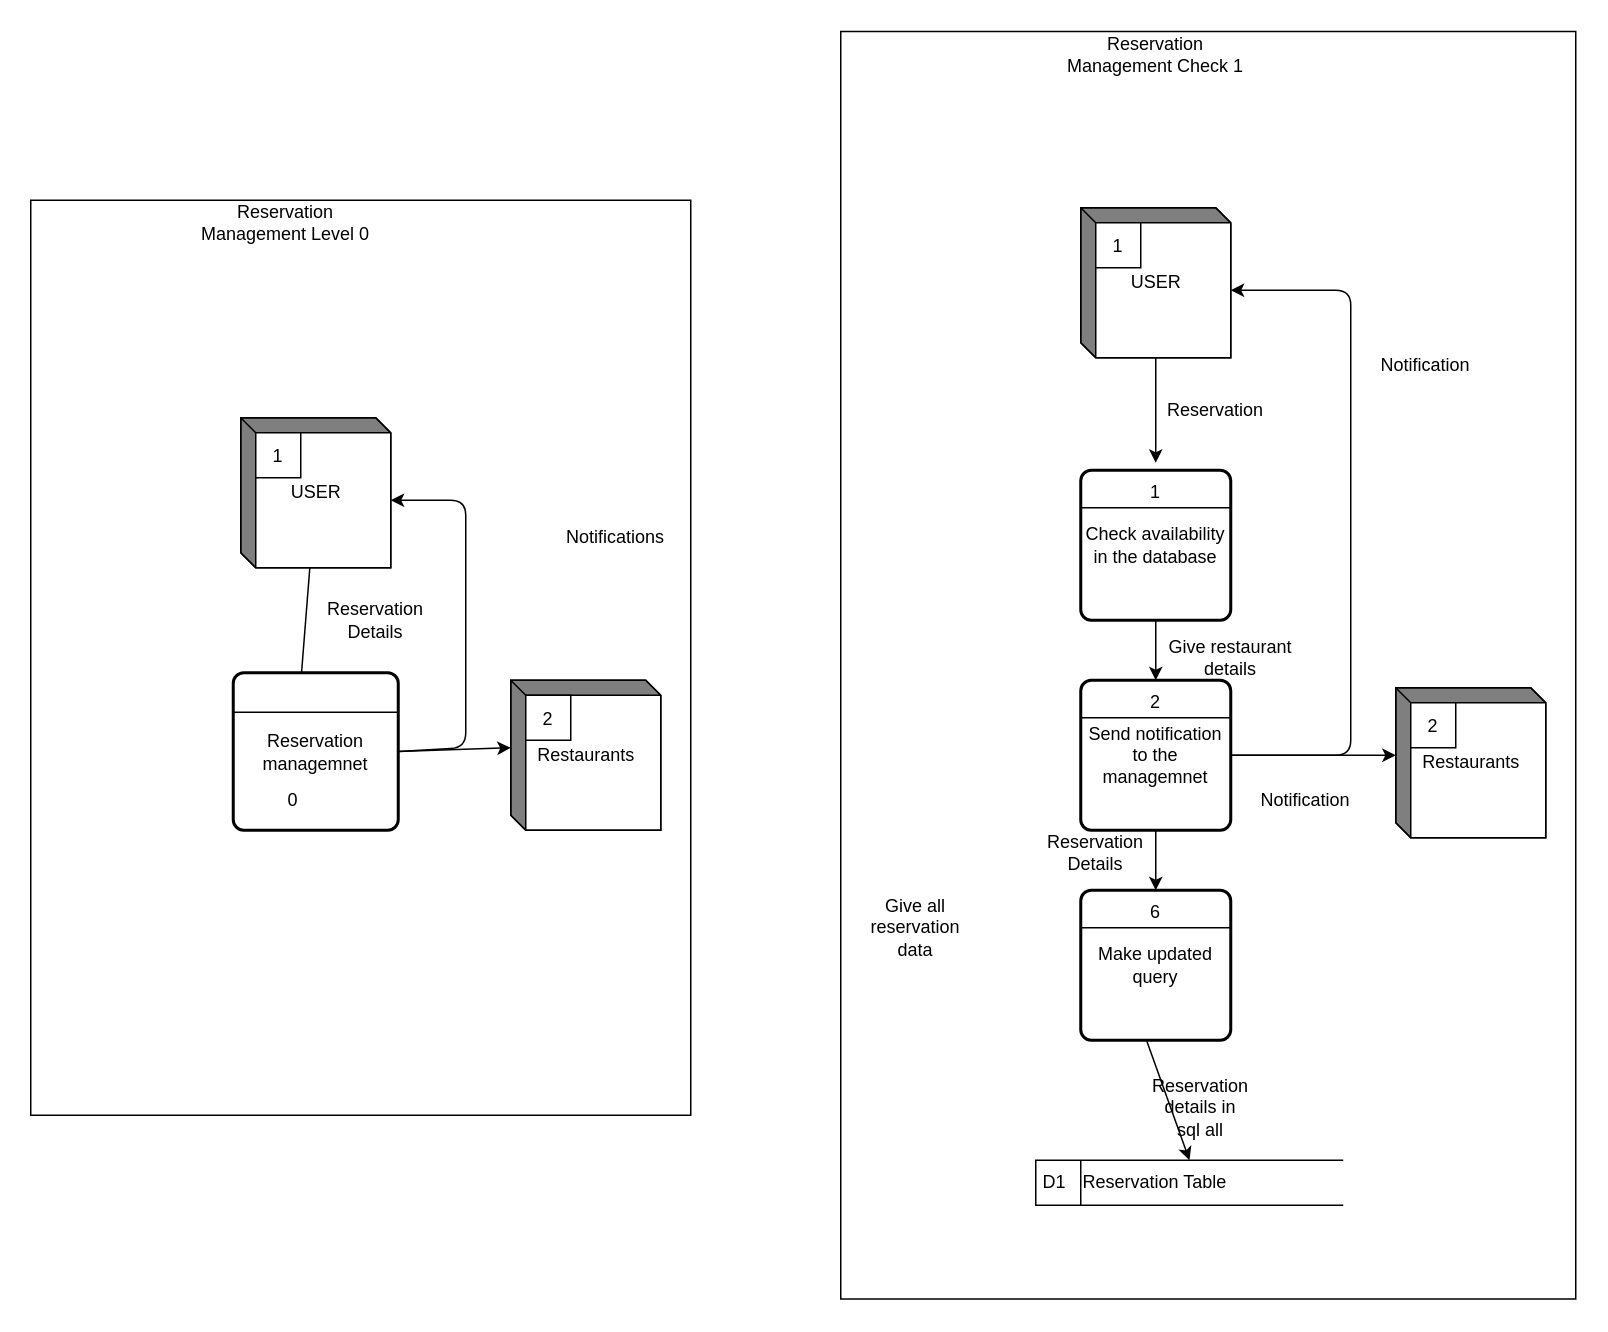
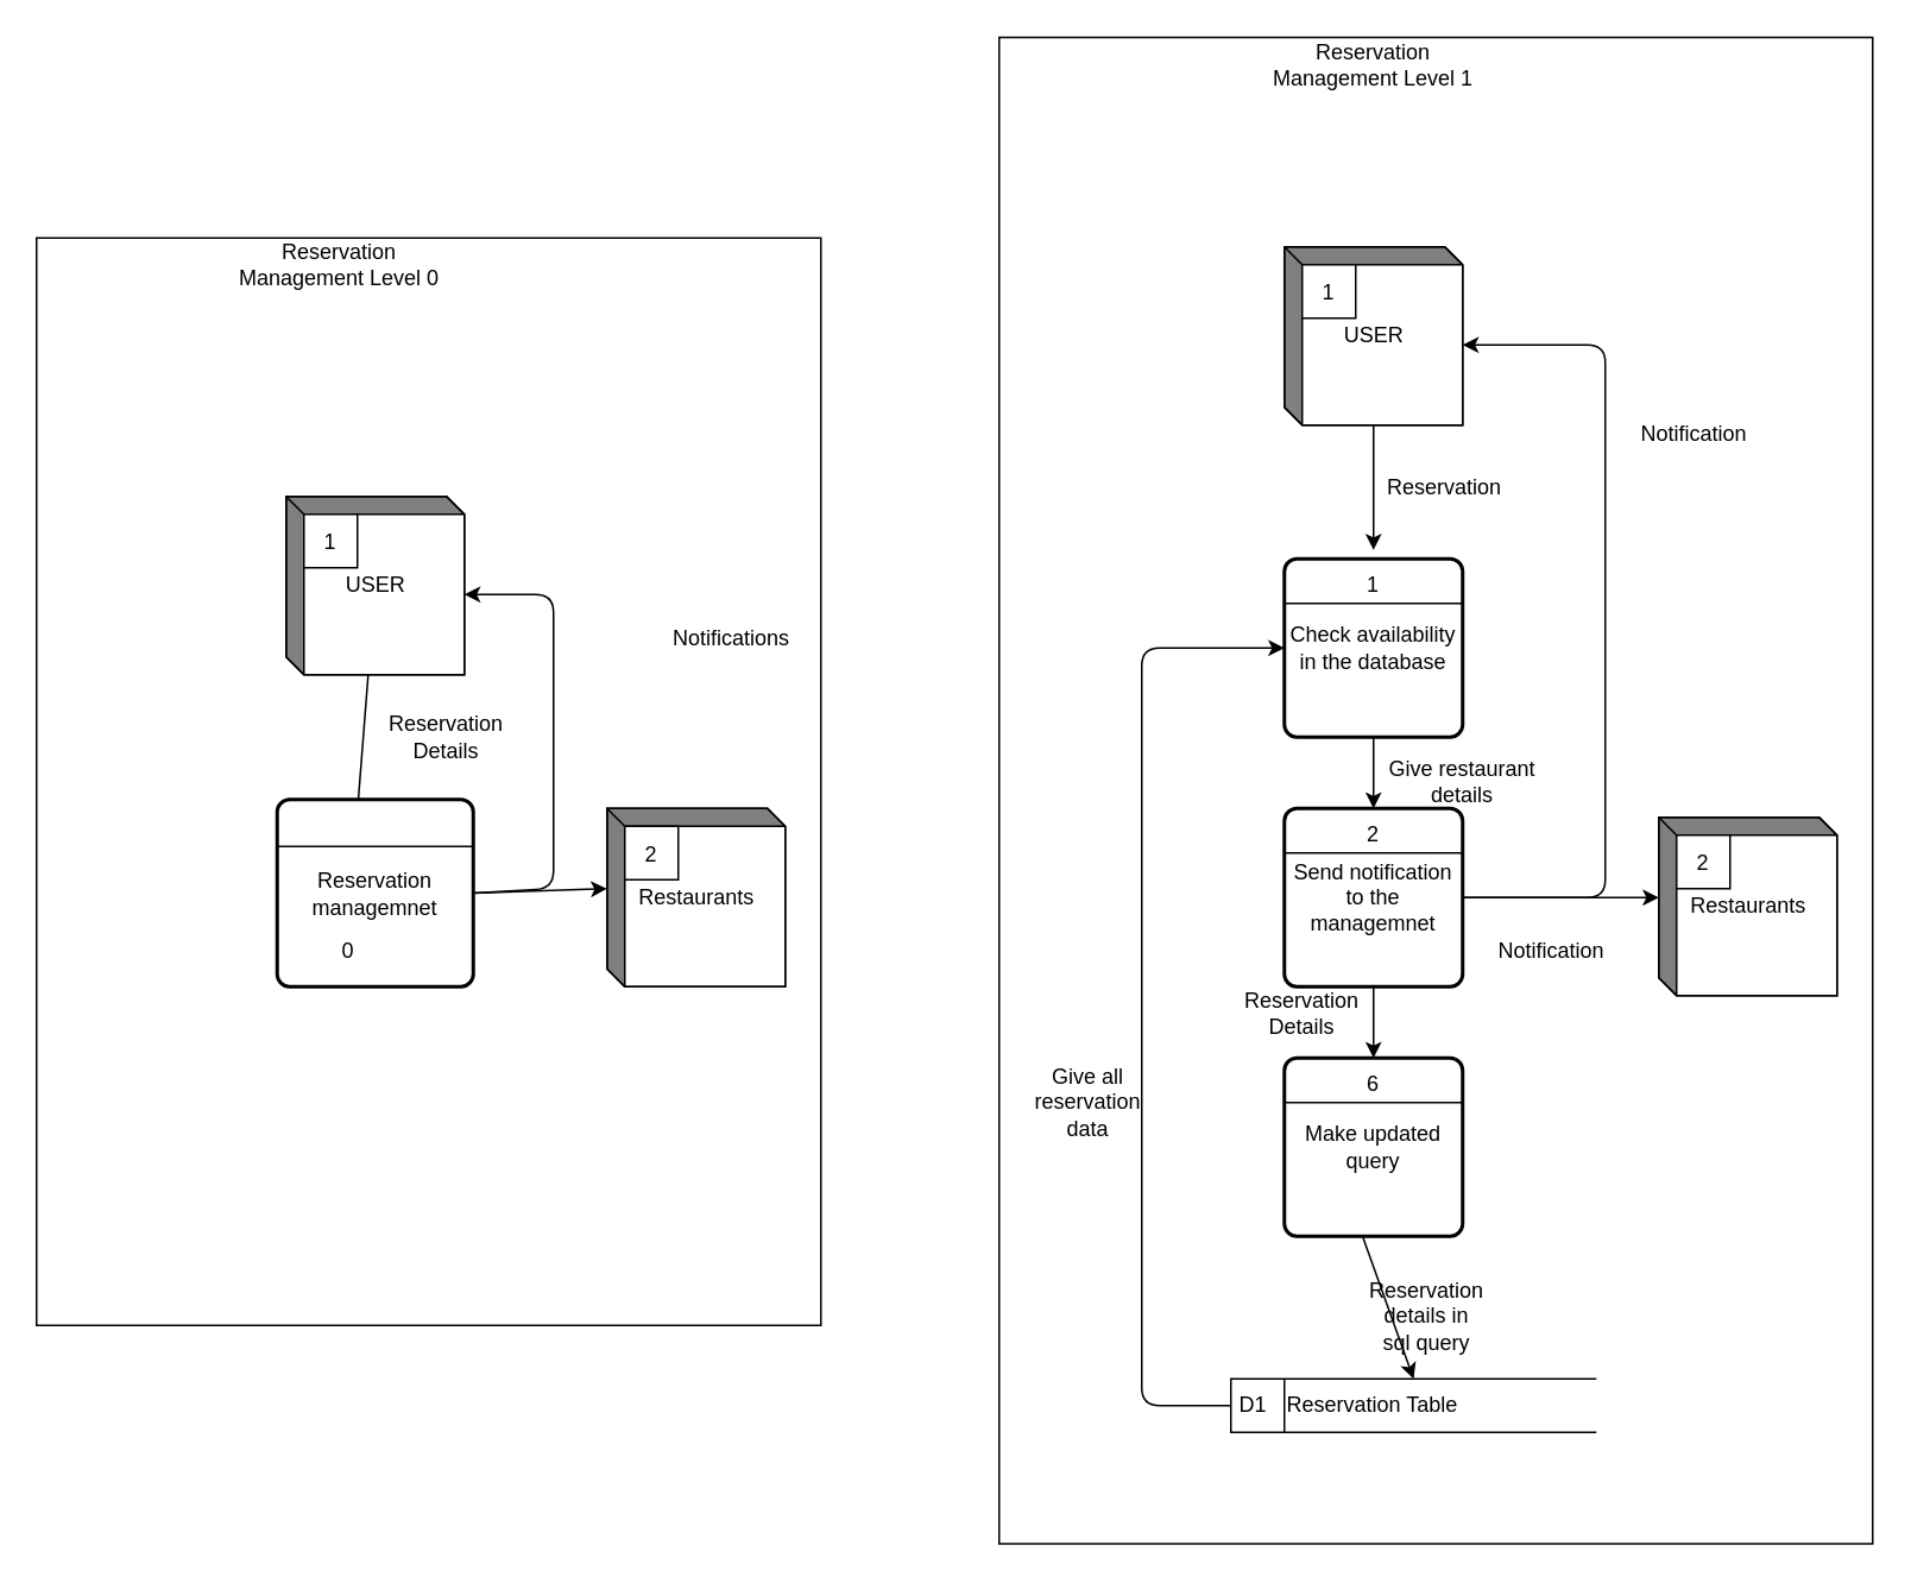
- <mxCell id="33" value="Reservation Management Check 1" style="text;html=1;strokeColor=none;fillColor=none;align=center;verticalAlign=middle;whiteSpace=wrap;rounded=0;" parent="1" vertex="1"><mxGeometry x="710" y="20.5" width="120" height="30" as="geometry" /></mxCell>
+ <mxCell id="33" value="Reservation Management Level 1" style="text;html=1;strokeColor=none;fillColor=none;align=center;verticalAlign=middle;whiteSpace=wrap;rounded=0;" parent="1" vertex="1"><mxGeometry x="710" y="20.5" width="120" height="30" as="geometry" /></mxCell>
+ <mxCell id="15" style="edgeStyle=none;html=1;exitX=0;exitY=0.5;exitDx=0;exitDy=0;entryX=0;entryY=0.5;entryDx=0;entryDy=0;" parent="1" source="40" target="21" edge="1"><mxGeometry relative="1" as="geometry"><Array as="points"><mxPoint x="640" y="788" /><mxPoint x="640" y="363" /></Array><mxPoint x="710" y="788" as="sourcePoint" /></mxGeometry></mxCell>
- <mxCell id="18" value="Reservation details in sql all" style="text;html=1;strokeColor=none;fillColor=none;align=center;verticalAlign=middle;whiteSpace=wrap;rounded=0;" parent="1" vertex="1"><mxGeometry x="770" y="723" width="60" height="30" as="geometry" /></mxCell>
+ <mxCell id="18" value="Reservation details in sql query" style="text;html=1;strokeColor=none;fillColor=none;align=center;verticalAlign=middle;whiteSpace=wrap;rounded=0;" parent="1" vertex="1"><mxGeometry x="770" y="723" width="60" height="30" as="geometry" /></mxCell>
